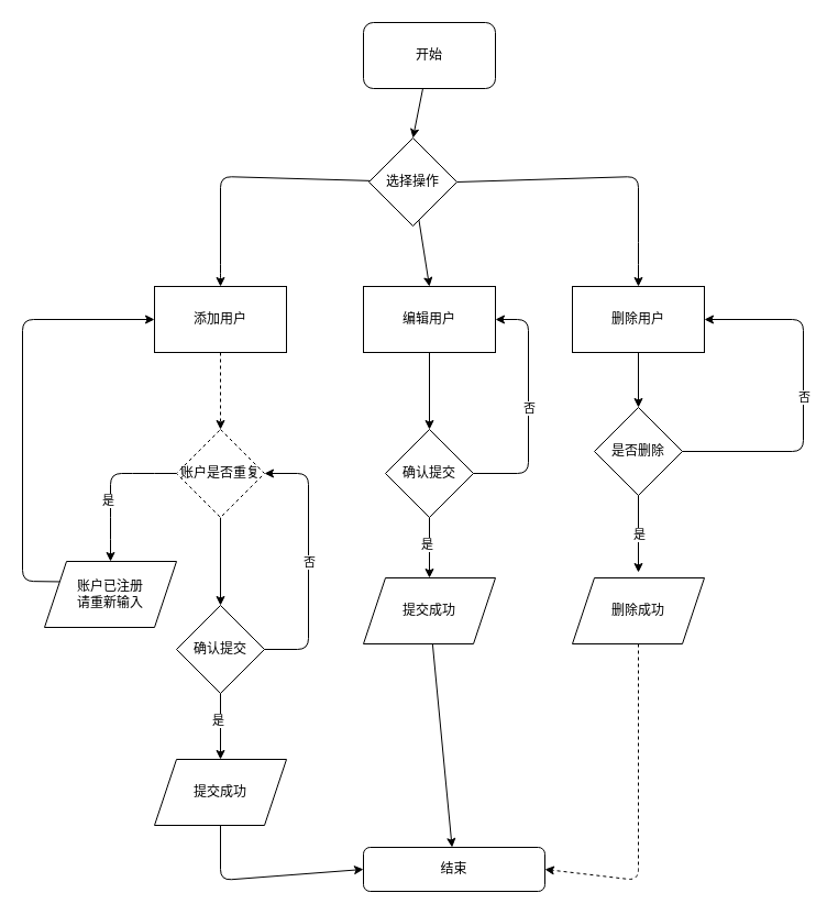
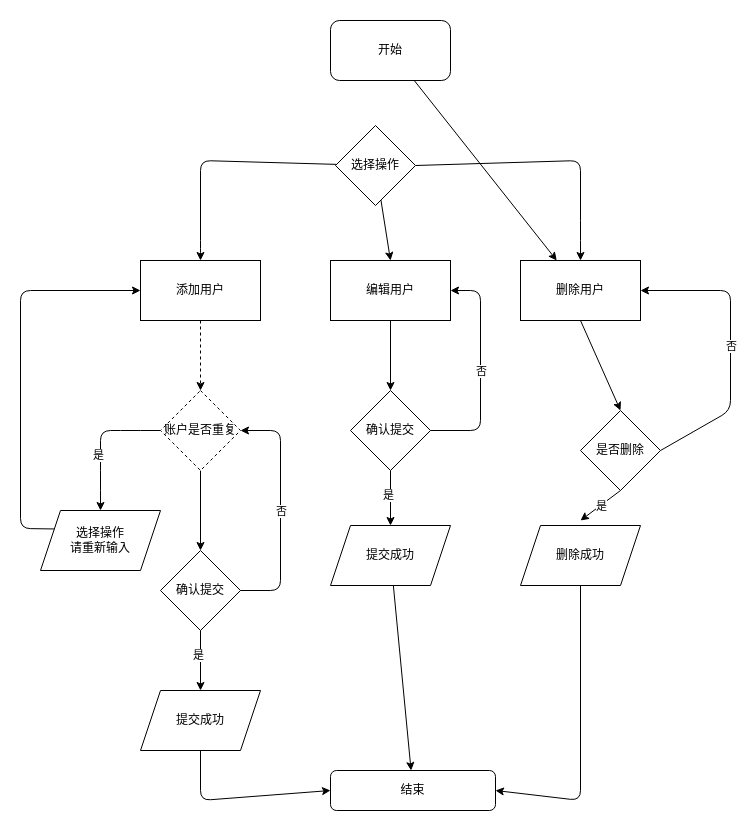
- <mxCell id="2" style="edgeStyle=none;html=1;entryX=0.5;entryY=0;entryDx=0;entryDy=0;" edge="1" parent="1" source="3" target="7"><mxGeometry relative="1" as="geometry" /></mxCell>
+ <mxCell id="2" style="edgeStyle=none;html=1;" edge="1" parent="1" source="3" target="13"><mxGeometry relative="1" as="geometry" /></mxCell>
- <mxCell id="14" value="是否删除" style="rhombus;whiteSpace=wrap;html=1;" vertex="1" parent="1"><mxGeometry x="540" y="370" width="80" height="80" as="geometry" /></mxCell>
+ <mxCell id="14" value="是否删除" style="rhombus;whiteSpace=wrap;html=1;" vertex="1" parent="1"><mxGeometry x="580" y="410" width="80" height="80" as="geometry" /></mxCell>
- <mxCell id="31" value="账户已注册&lt;br&gt;请重新输入" style="shape=parallelogram;perimeter=parallelogramPerimeter;whiteSpace=wrap;html=1;fixedSize=1;" vertex="1" parent="1"><mxGeometry x="40" y="510" width="120" height="60" as="geometry" /></mxCell>
+ <mxCell id="31" value="选择操作&lt;br&gt;请重新输入" style="shape=parallelogram;perimeter=parallelogramPerimeter;whiteSpace=wrap;html=1;fixedSize=1;" vertex="1" parent="1"><mxGeometry x="40" y="510" width="120" height="60" as="geometry" /></mxCell>
- <mxCell id="19" style="edgeStyle=none;html=1;entryX=1;entryY=0.5;entryDx=0;entryDy=0;dashed=1;" edge="1" parent="1" source="20" target="41"><mxGeometry relative="1" as="geometry"><mxPoint x="580" y="810" as="targetPoint" /><Array as="points"><mxPoint x="580" y="800" /></Array></mxGeometry></mxCell>
+ <mxCell id="19" style="edgeStyle=none;html=1;entryX=1;entryY=0.5;entryDx=0;entryDy=0;" edge="1" parent="1" source="20" target="41"><mxGeometry relative="1" as="geometry"><mxPoint x="580" y="810" as="targetPoint" /><Array as="points"><mxPoint x="580" y="800" /></Array></mxGeometry></mxCell>
